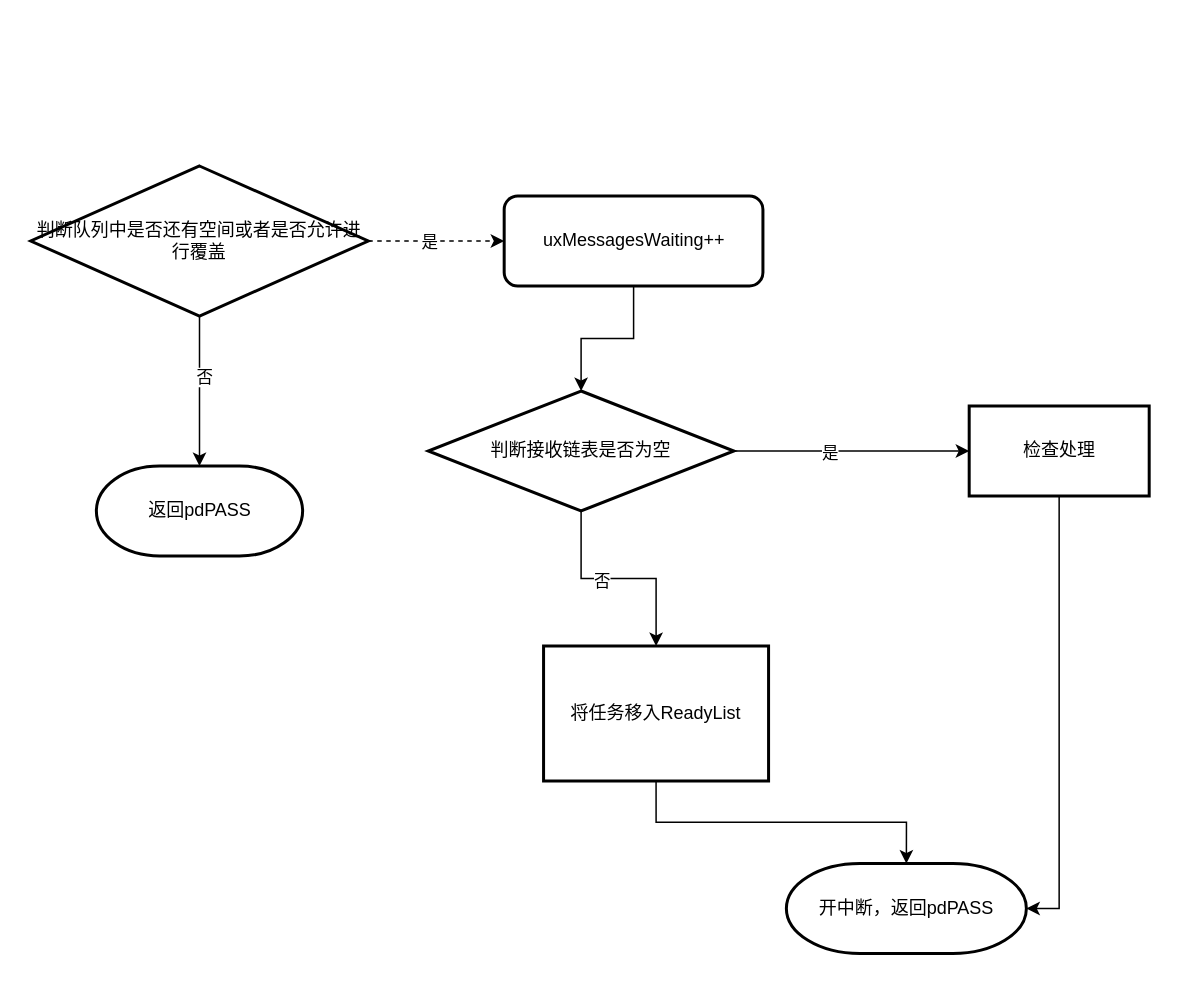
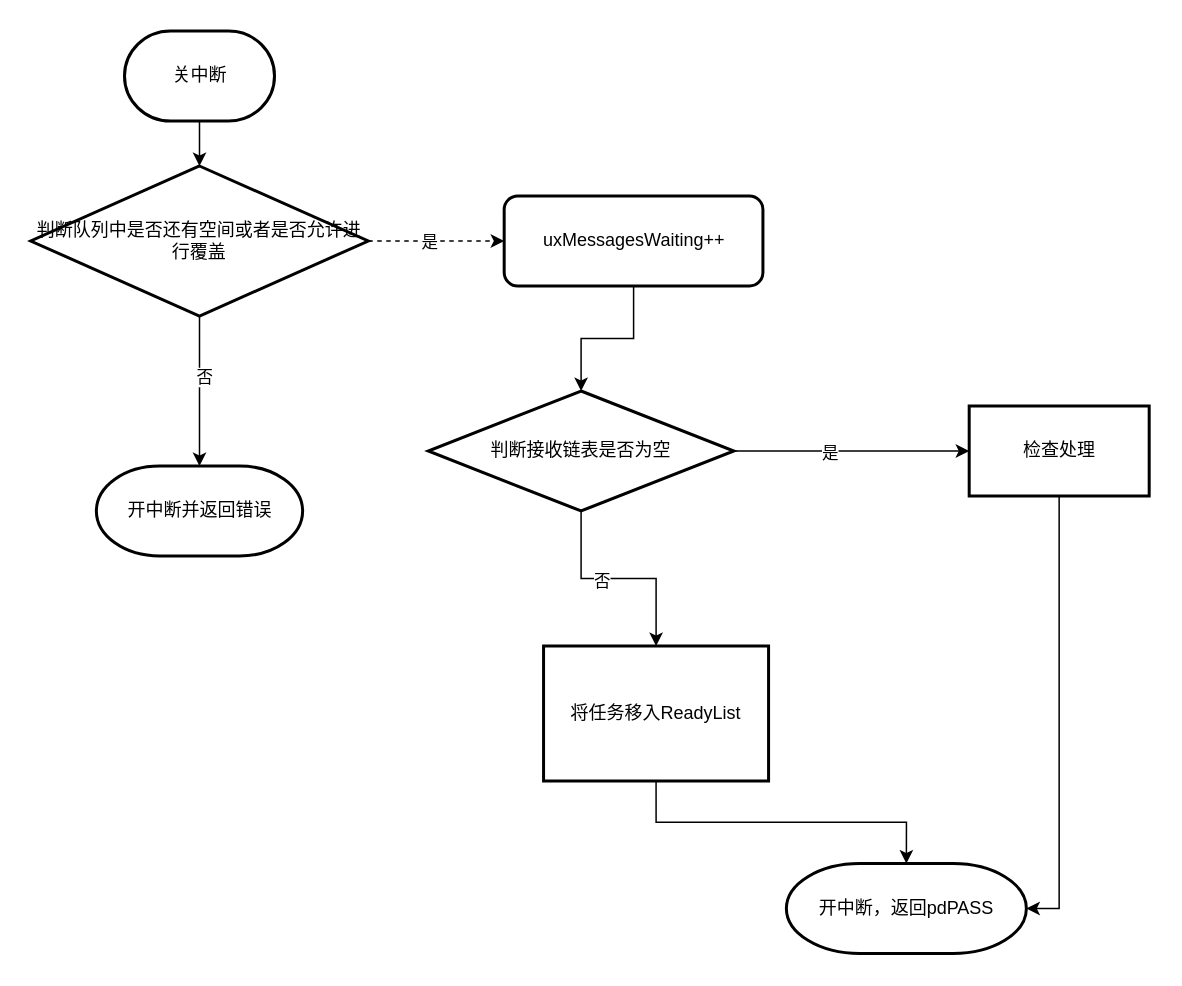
+ <mxCell id="3" value="关中断" style="strokeWidth=2;html=1;shape=mxgraph.flowchart.terminator;whiteSpace=wrap;" parent="1" vertex="1"><mxGeometry x="82.5" y="20" width="100" height="60" as="geometry" /></mxCell>
+ <mxCell id="2" value="" style="edgeStyle=orthogonalEdgeStyle;rounded=0;orthogonalLoop=1;jettySize=auto;html=1;" parent="1" source="3" target="8" edge="1"><mxGeometry relative="1" as="geometry" /></mxCell>
- <mxCell id="9" value="返回pdPASS" style="strokeWidth=2;html=1;shape=mxgraph.flowchart.terminator;whiteSpace=wrap;" parent="1" vertex="1"><mxGeometry x="63.75" y="310" width="137.5" height="60" as="geometry" /></mxCell>
+ <mxCell id="9" value="开中断并返回错误" style="strokeWidth=2;html=1;shape=mxgraph.flowchart.terminator;whiteSpace=wrap;" parent="1" vertex="1"><mxGeometry x="63.75" y="310" width="137.5" height="60" as="geometry" /></mxCell>
